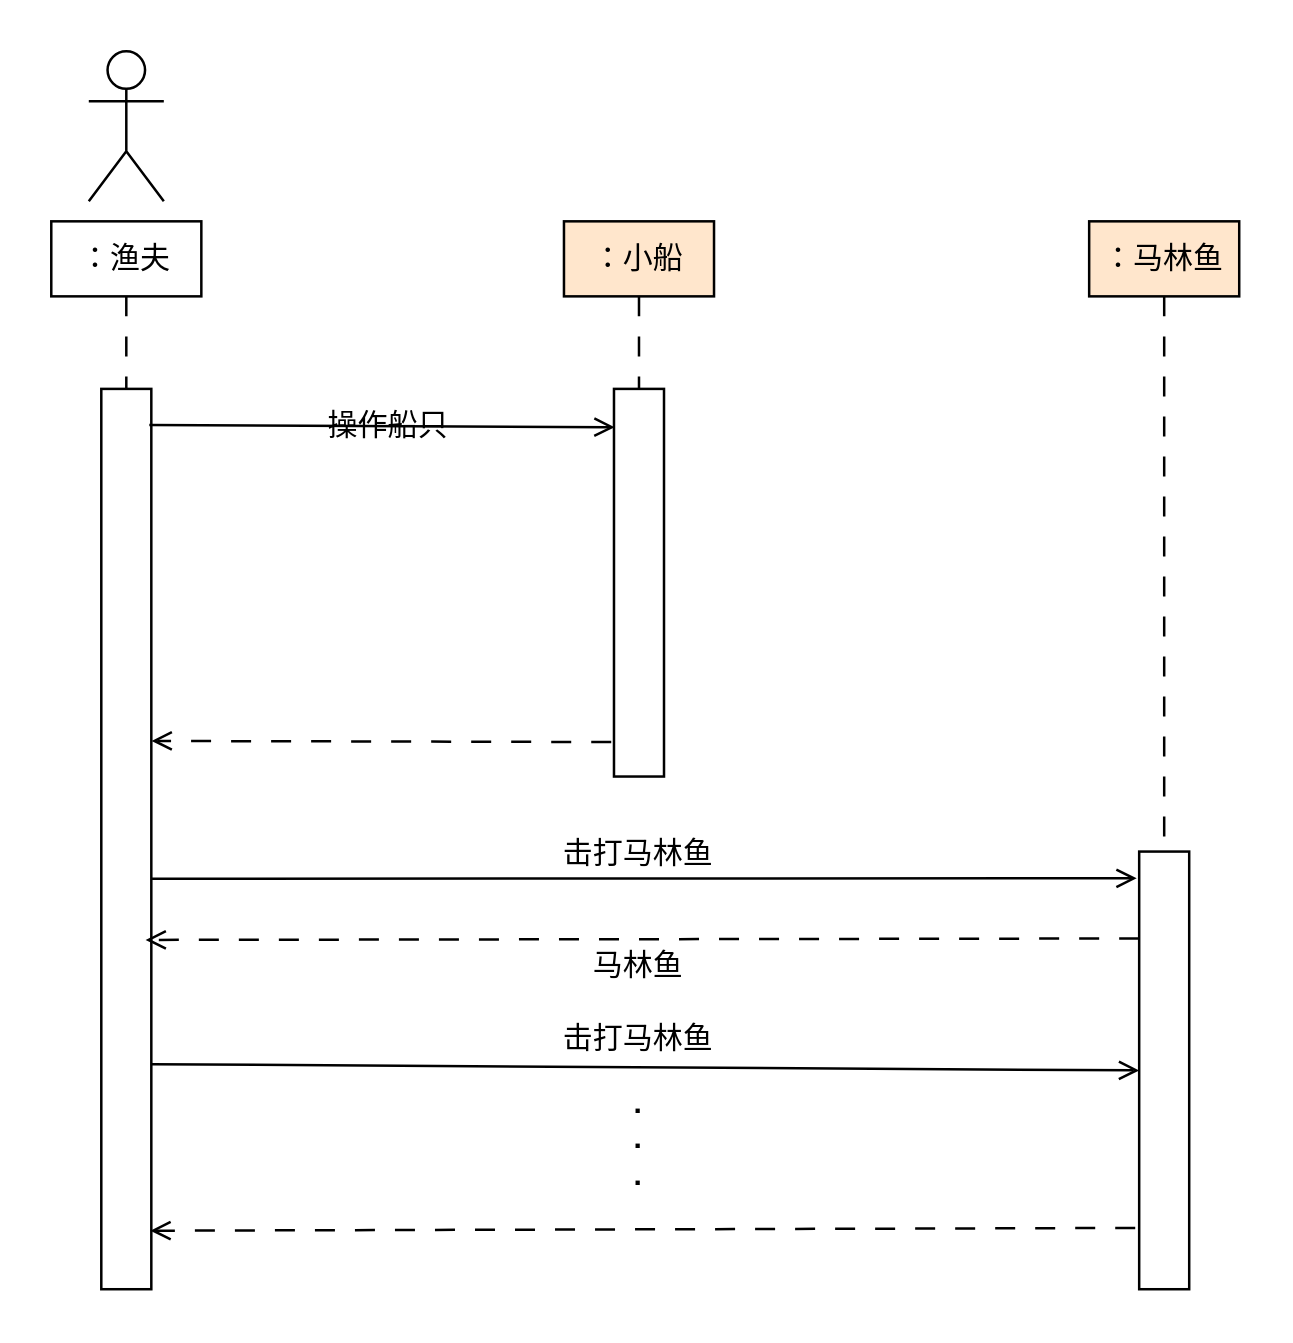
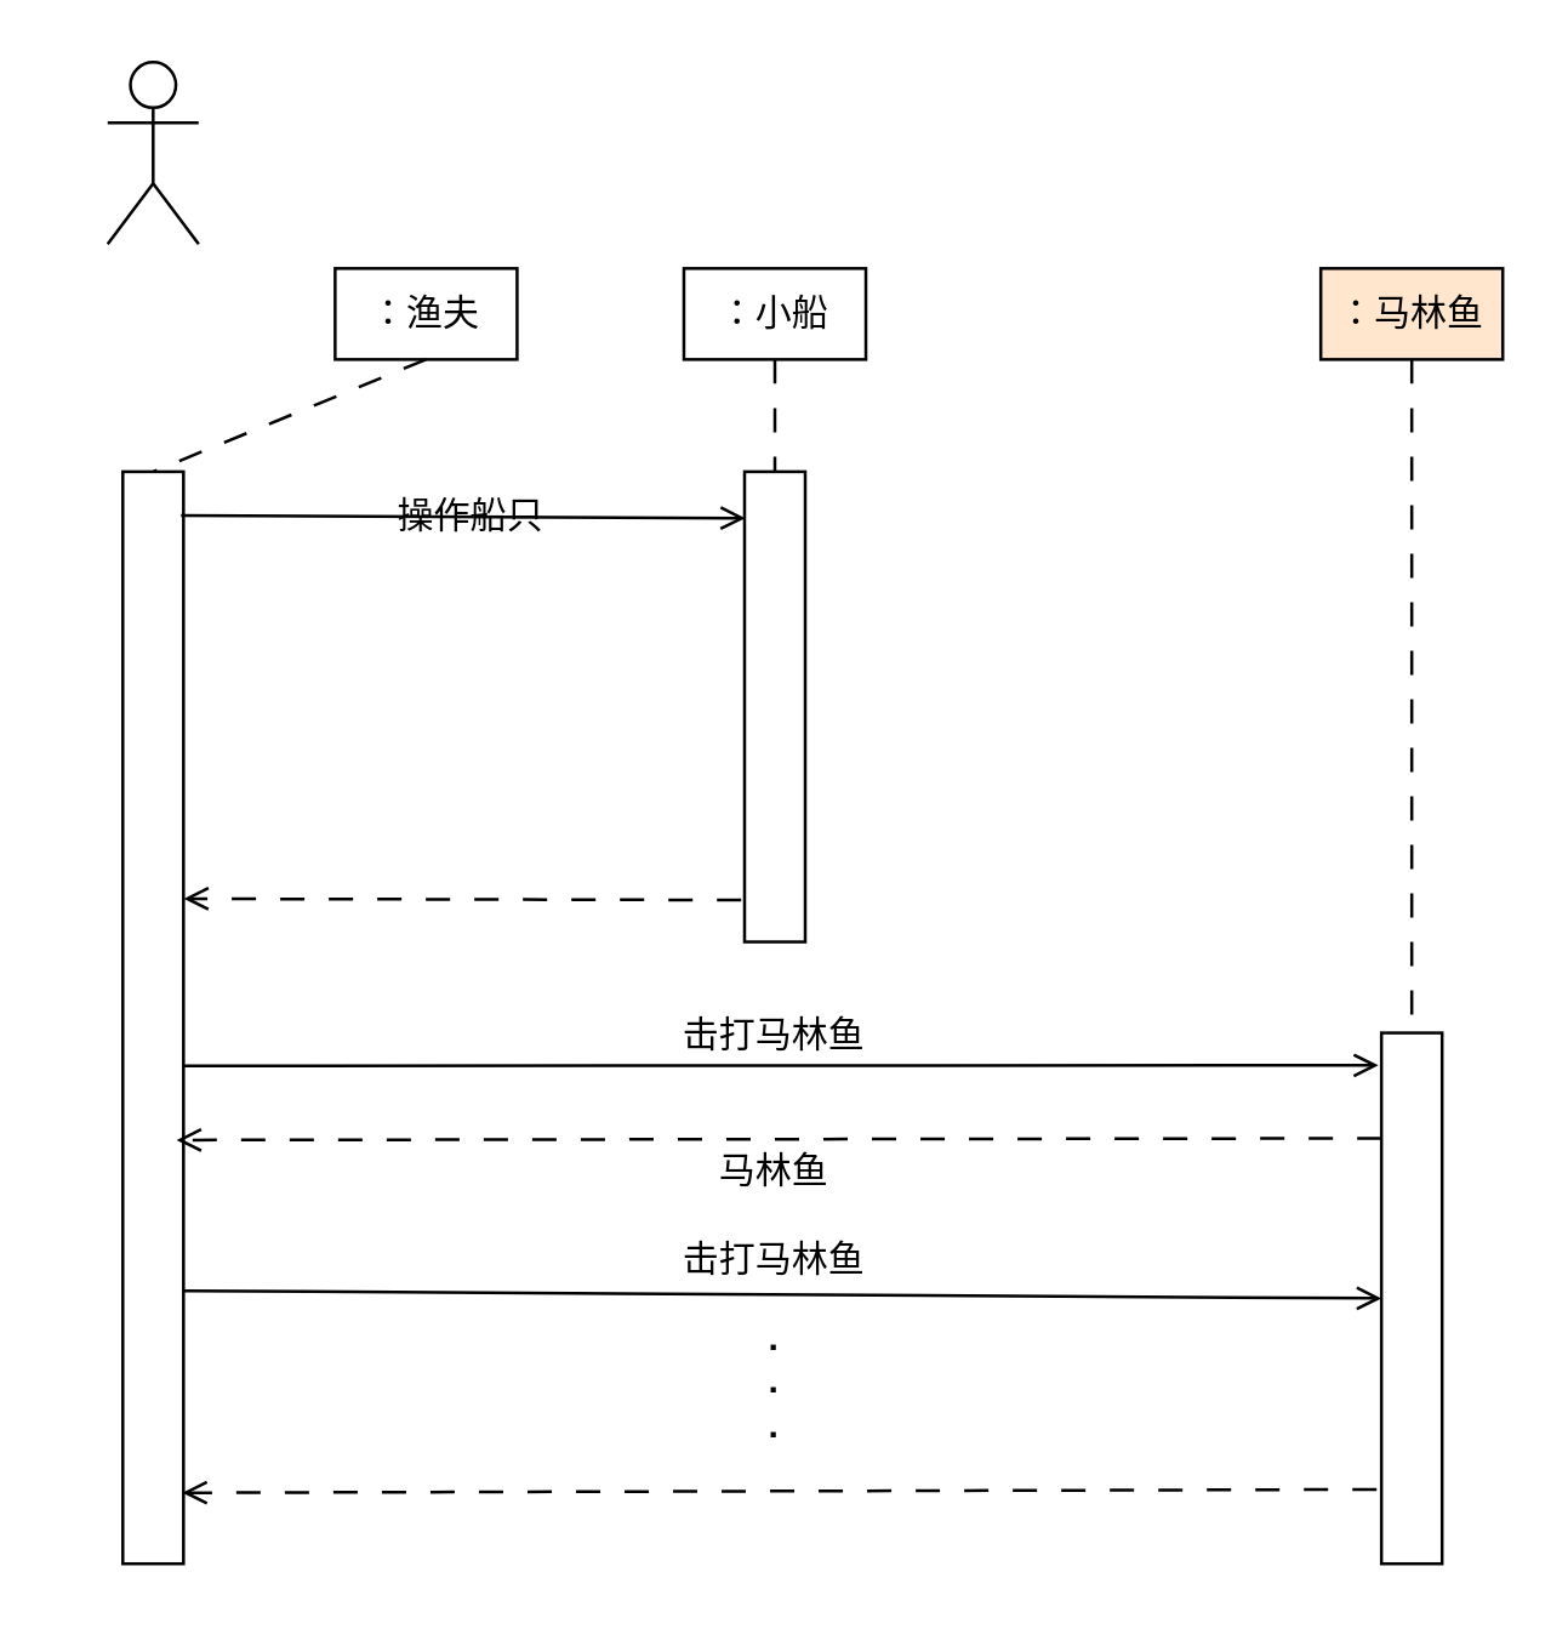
- <mxCell id="3" value="：渔夫" style="rounded=0;whiteSpace=wrap;html=1;" vertex="1" parent="1"><mxGeometry x="20" y="88" width="60" height="30" as="geometry" /></mxCell>
+ <mxCell id="3" value="：渔夫" style="rounded=0;whiteSpace=wrap;html=1;" vertex="1" parent="1"><mxGeometry x="110" y="88" width="60" height="30" as="geometry" /></mxCell>
- <mxCell id="4" value="：小船" style="rounded=0;whiteSpace=wrap;html=1;fillColor=#ffe6cc;" vertex="1" parent="1"><mxGeometry x="225" y="88" width="60" height="30" as="geometry" /></mxCell>
+ <mxCell id="4" value="：小船" style="rounded=0;whiteSpace=wrap;html=1;" vertex="1" parent="1"><mxGeometry x="225" y="88" width="60" height="30" as="geometry" /></mxCell>
